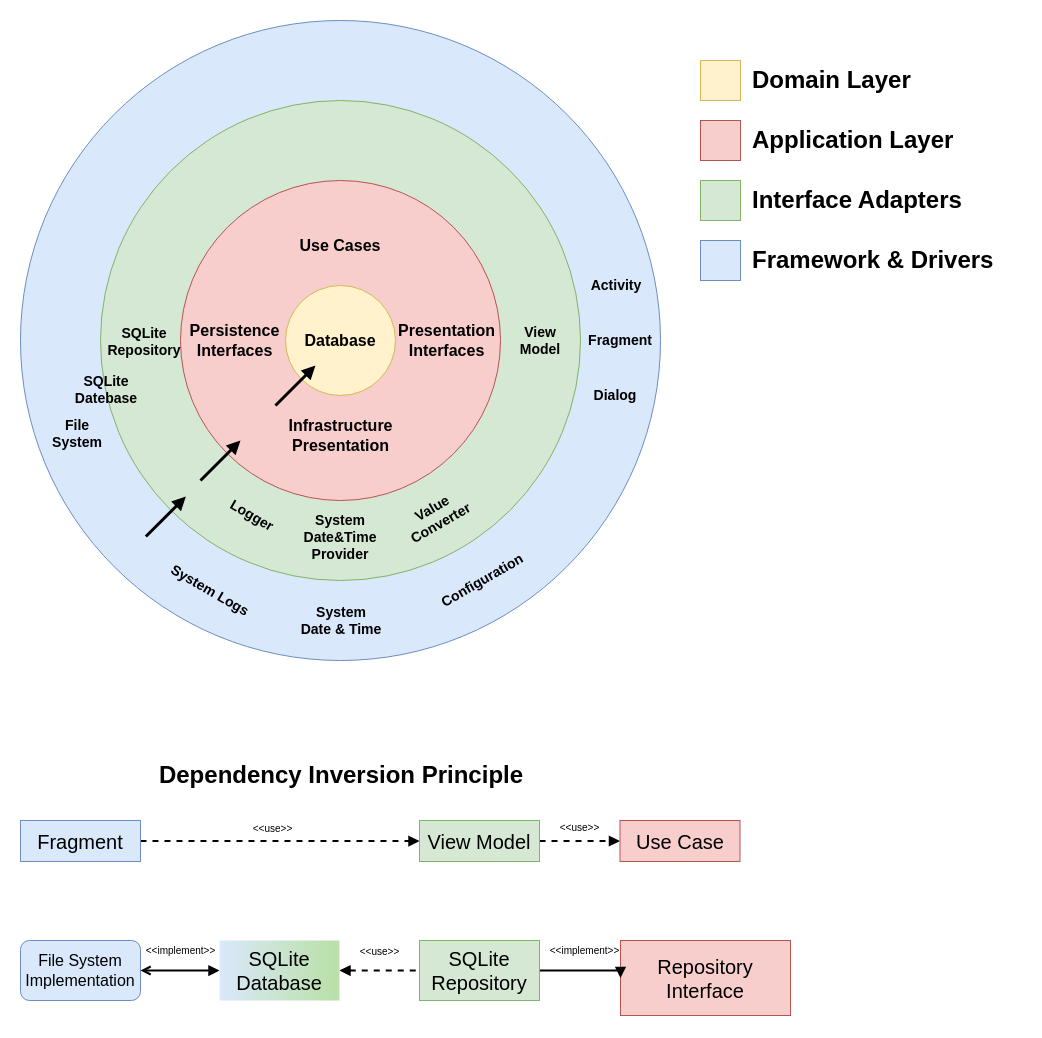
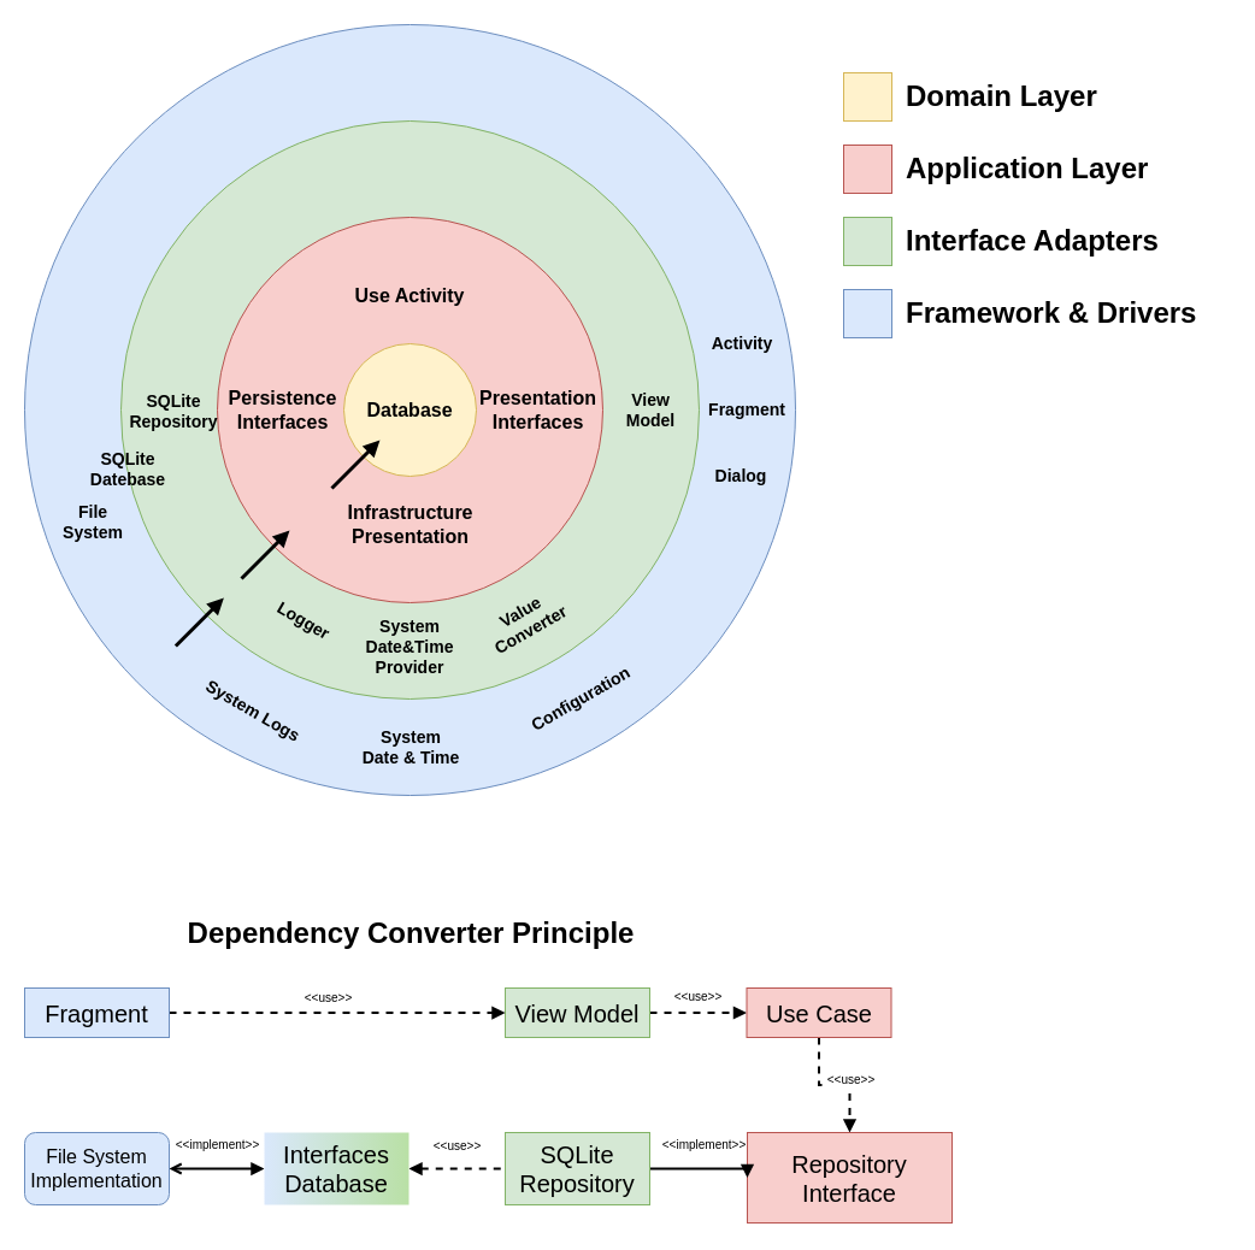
- <mxCell id="5" value="&lt;div style=&quot;font-size: 16px;&quot;&gt;Use Cases&lt;/div&gt;" style="text;html=1;strokeColor=none;fillColor=none;align=center;verticalAlign=middle;whiteSpace=wrap;rounded=0;shadow=0;fontSize=16;fontStyle=1" parent="1" vertex="1"><mxGeometry x="265" y="230" width="150" height="30" as="geometry" /></mxCell>
+ <mxCell id="5" value="&lt;div style=&quot;font-size: 16px;&quot;&gt;Use Activity&lt;/div&gt;" style="text;html=1;strokeColor=none;fillColor=none;align=center;verticalAlign=middle;whiteSpace=wrap;rounded=0;shadow=0;fontSize=16;fontStyle=1" parent="1" vertex="1"><mxGeometry x="265" y="230" width="150" height="30" as="geometry" /></mxCell>
- <mxCell id="53" value="Dependency Inversion Principle" style="text;html=1;strokeColor=none;fillColor=none;align=center;verticalAlign=middle;whiteSpace=wrap;rounded=0;fontSize=24;fontStyle=1" vertex="1" parent="1"><mxGeometry x="140.61" y="760" width="400" height="30" as="geometry" /></mxCell>
+ <mxCell id="53" value="Dependency Converter Principle" style="text;html=1;strokeColor=none;fillColor=none;align=center;verticalAlign=middle;whiteSpace=wrap;rounded=0;fontSize=24;fontStyle=1" vertex="1" parent="1"><mxGeometry x="140.61" y="760" width="400" height="30" as="geometry" /></mxCell>
+ <mxCell id="28" style="edgeStyle=orthogonalEdgeStyle;rounded=0;orthogonalLoop=1;jettySize=auto;html=1;exitX=0.5;exitY=1;exitDx=0;exitDy=0;entryX=0.5;entryY=0;entryDx=0;entryDy=0;fontSize=20;endArrow=block;endFill=1;strokeWidth=2;dashed=1;" parent="1" source="30" target="31" edge="1"><mxGeometry relative="1" as="geometry" /></mxCell>
+ <mxCell id="29" value="&amp;lt;&amp;lt;use&amp;gt;&amp;gt;" style="edgeLabel;html=1;align=center;verticalAlign=middle;resizable=0;points=[];fontSize=10;" parent="28" vertex="1" connectable="0"><mxGeometry x="0.381" y="2" relative="1" as="geometry"><mxPoint x="-2" y="-12" as="offset" /></mxGeometry></mxCell>
- <mxCell id="49" value="SQLite&lt;br&gt;Database" style="rounded=0;whiteSpace=wrap;html=1;shadow=0;fontSize=20;fillColor=#dae8fc;strokeColor=none;gradientColor=#B9E0A5;gradientDirection=east;" vertex="1" parent="1"><mxGeometry x="219" y="940.01" width="120" height="60" as="geometry" /></mxCell>
+ <mxCell id="49" value="Interfaces&lt;br&gt;Database" style="rounded=0;whiteSpace=wrap;html=1;shadow=0;fontSize=20;fillColor=#dae8fc;strokeColor=none;gradientColor=#B9E0A5;gradientDirection=east;" vertex="1" parent="1"><mxGeometry x="219" y="940.01" width="120" height="60" as="geometry" /></mxCell>
